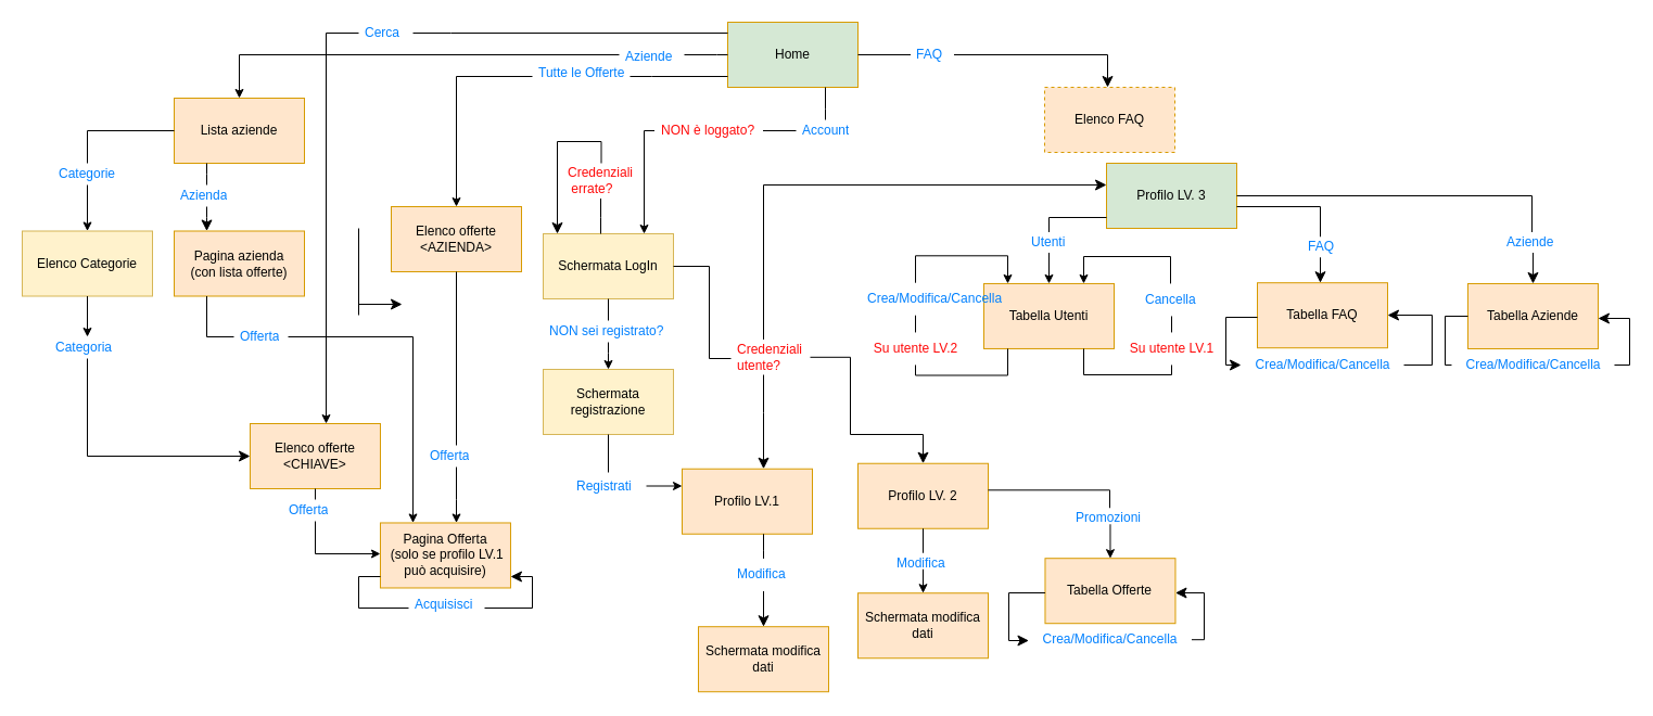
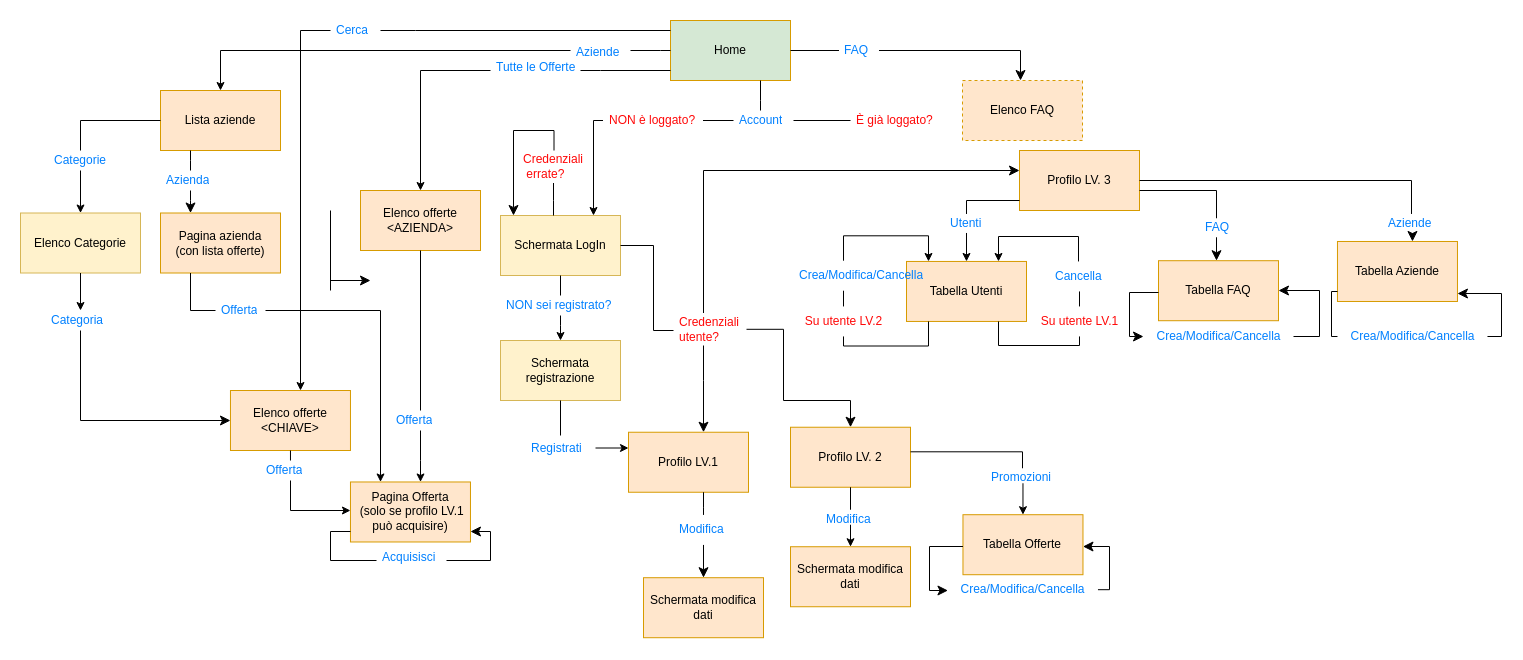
+ <mxCell id="30" value="" style="endArrow=none;html=1;rounded=0;edgeStyle=orthogonalEdgeStyle;" parent="1" source="26" target="31" edge="1"><mxGeometry width="50" height="50" relative="1" as="geometry"><mxPoint x="730" y="120" as="sourcePoint" /><mxPoint x="830" y="335" as="targetPoint" /><Array as="points" /></mxGeometry></mxCell>
+ <mxCell id="31" value="È già loggato?" style="text;strokeColor=none;fillColor=none;align=left;verticalAlign=middle;spacingLeft=4;spacingRight=4;overflow=hidden;points=[[0,0.5],[1,0.5]];portConstraint=eastwest;rotatable=0;whiteSpace=wrap;html=1;fontColor=#FF0808;" parent="1" vertex="1"><mxGeometry x="850" y="110" width="90" height="20" as="geometry" /></mxCell>
- <mxCell id="53" value="&lt;div&gt;Profilo LV. 3&lt;br&gt;&lt;/div&gt;" style="rounded=0;whiteSpace=wrap;html=1;fillColor=#d5e8d4;strokeColor=#d79b00;" parent="1" vertex="1"><mxGeometry x="1019" y="150" width="120" height="60" as="geometry" /></mxCell>
+ <mxCell id="53" value="&lt;div&gt;Profilo LV. 3&lt;br&gt;&lt;/div&gt;" style="rounded=0;whiteSpace=wrap;html=1;fillColor=#ffe6cc;strokeColor=#d79b00;" parent="1" vertex="1"><mxGeometry x="1019" y="150" width="120" height="60" as="geometry" /></mxCell>
- <mxCell id="57" value="Tabella Aziende" style="rounded=0;whiteSpace=wrap;html=1;fillColor=#ffe6cc;strokeColor=#d79b00;" parent="1" vertex="1"><mxGeometry x="1351.97" y="260.98" width="120" height="60" as="geometry" /></mxCell>
+ <mxCell id="57" value="Tabella Aziende" style="rounded=0;whiteSpace=wrap;html=1;fillColor=#ffe6cc;strokeColor=#d79b00;" parent="1" vertex="1"><mxGeometry x="1336.97" y="240.98" width="120" height="60" as="geometry" /></mxCell>
